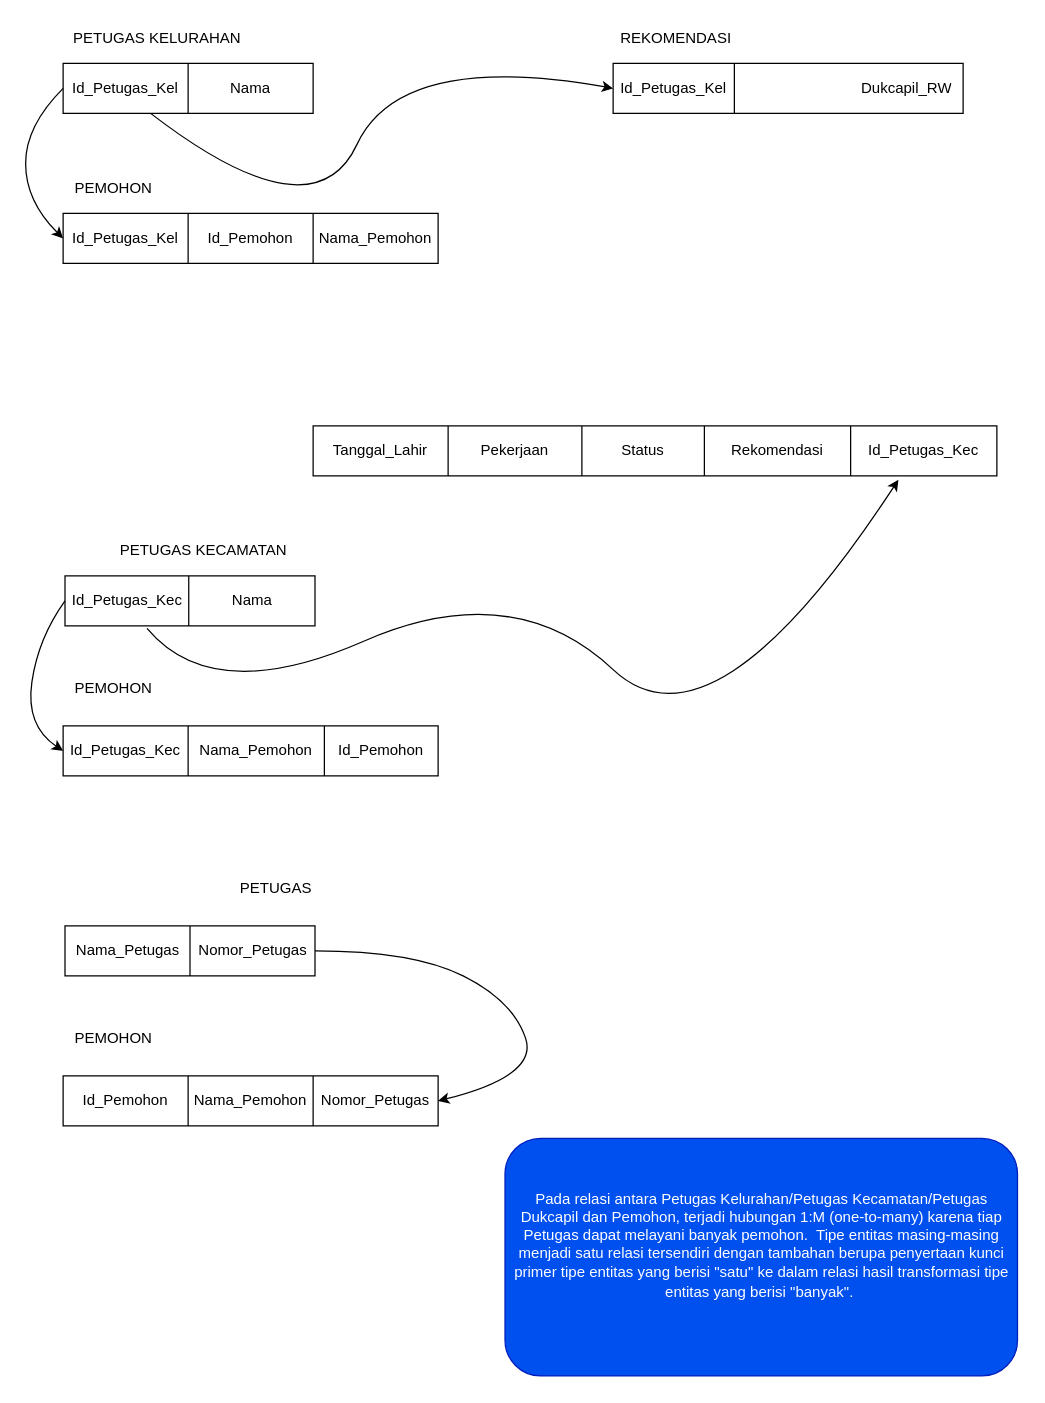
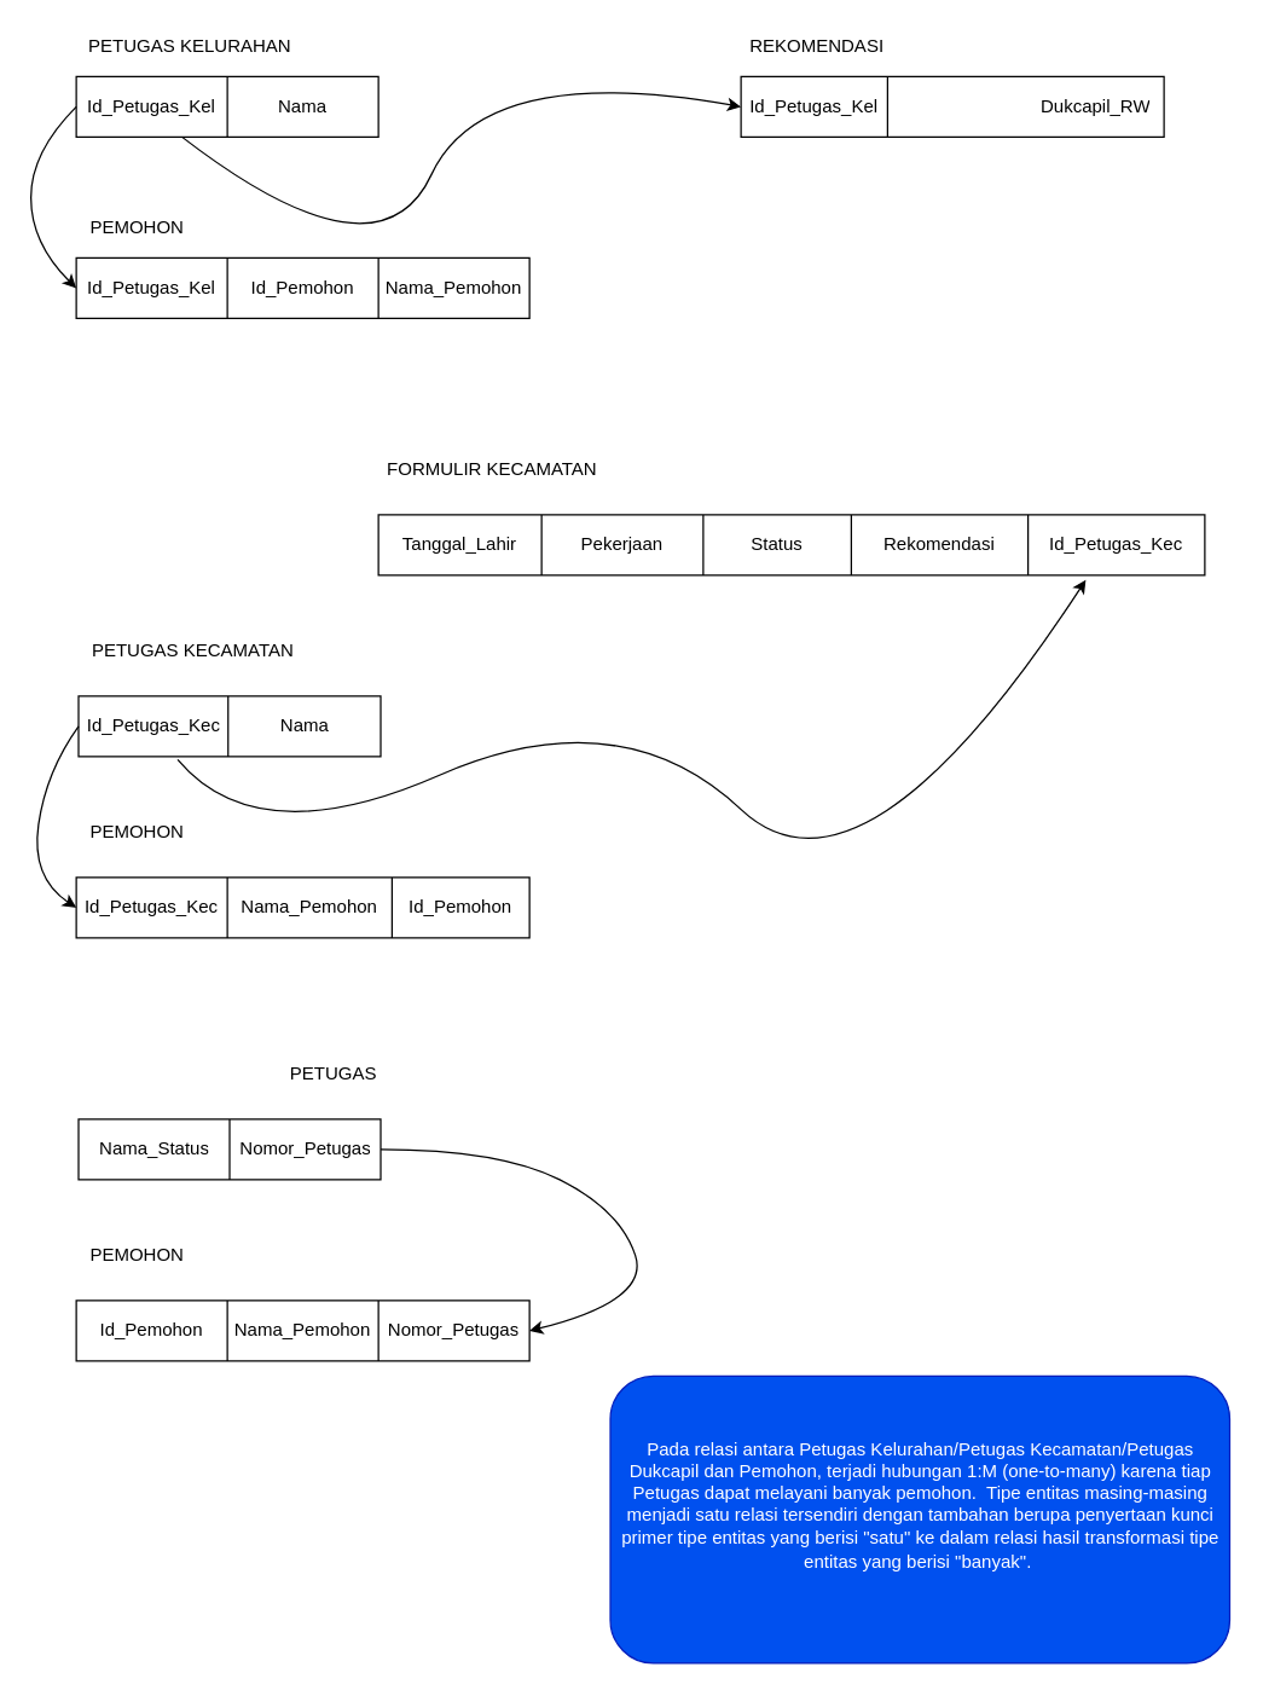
+ <mxCell id="24" value="FORMULIR KECAMATAN" style="text;html=1;resizable=0;autosize=1;align=center;verticalAlign=middle;points=[];fillColor=none;strokeColor=none;rounded=0;" parent="1" vertex="1"><mxGeometry x="250" y="300" width="150" height="20" as="geometry" /></mxCell>
- <mxCell id="19" value="PETUGAS KECAMATAN" style="text;html=1;resizable=0;autosize=1;align=center;verticalAlign=middle;points=[];fillColor=none;strokeColor=none;rounded=0;" parent="1" vertex="1"><mxGeometry x="86.5" y="430" width="150" height="20" as="geometry" /></mxCell>
+ <mxCell id="19" value="PETUGAS KECAMATAN" style="text;html=1;resizable=0;autosize=1;align=center;verticalAlign=middle;points=[];fillColor=none;strokeColor=none;rounded=0;" parent="1" vertex="1"><mxGeometry x="51.5" y="420" width="150" height="20" as="geometry" /></mxCell>
- <mxCell id="4" value="Nama_Petugas" style="shape=partialRectangle;html=1;whiteSpace=wrap;connectable=0;overflow=hidden;fillColor=none;top=0;left=0;bottom=0;right=0;" parent="3" vertex="1"><mxGeometry width="100" height="40" as="geometry" /></mxCell>
+ <mxCell id="4" value="Nama_Status" style="shape=partialRectangle;html=1;whiteSpace=wrap;connectable=0;overflow=hidden;fillColor=none;top=0;left=0;bottom=0;right=0;" parent="3" vertex="1"><mxGeometry width="100" height="40" as="geometry" /></mxCell>
